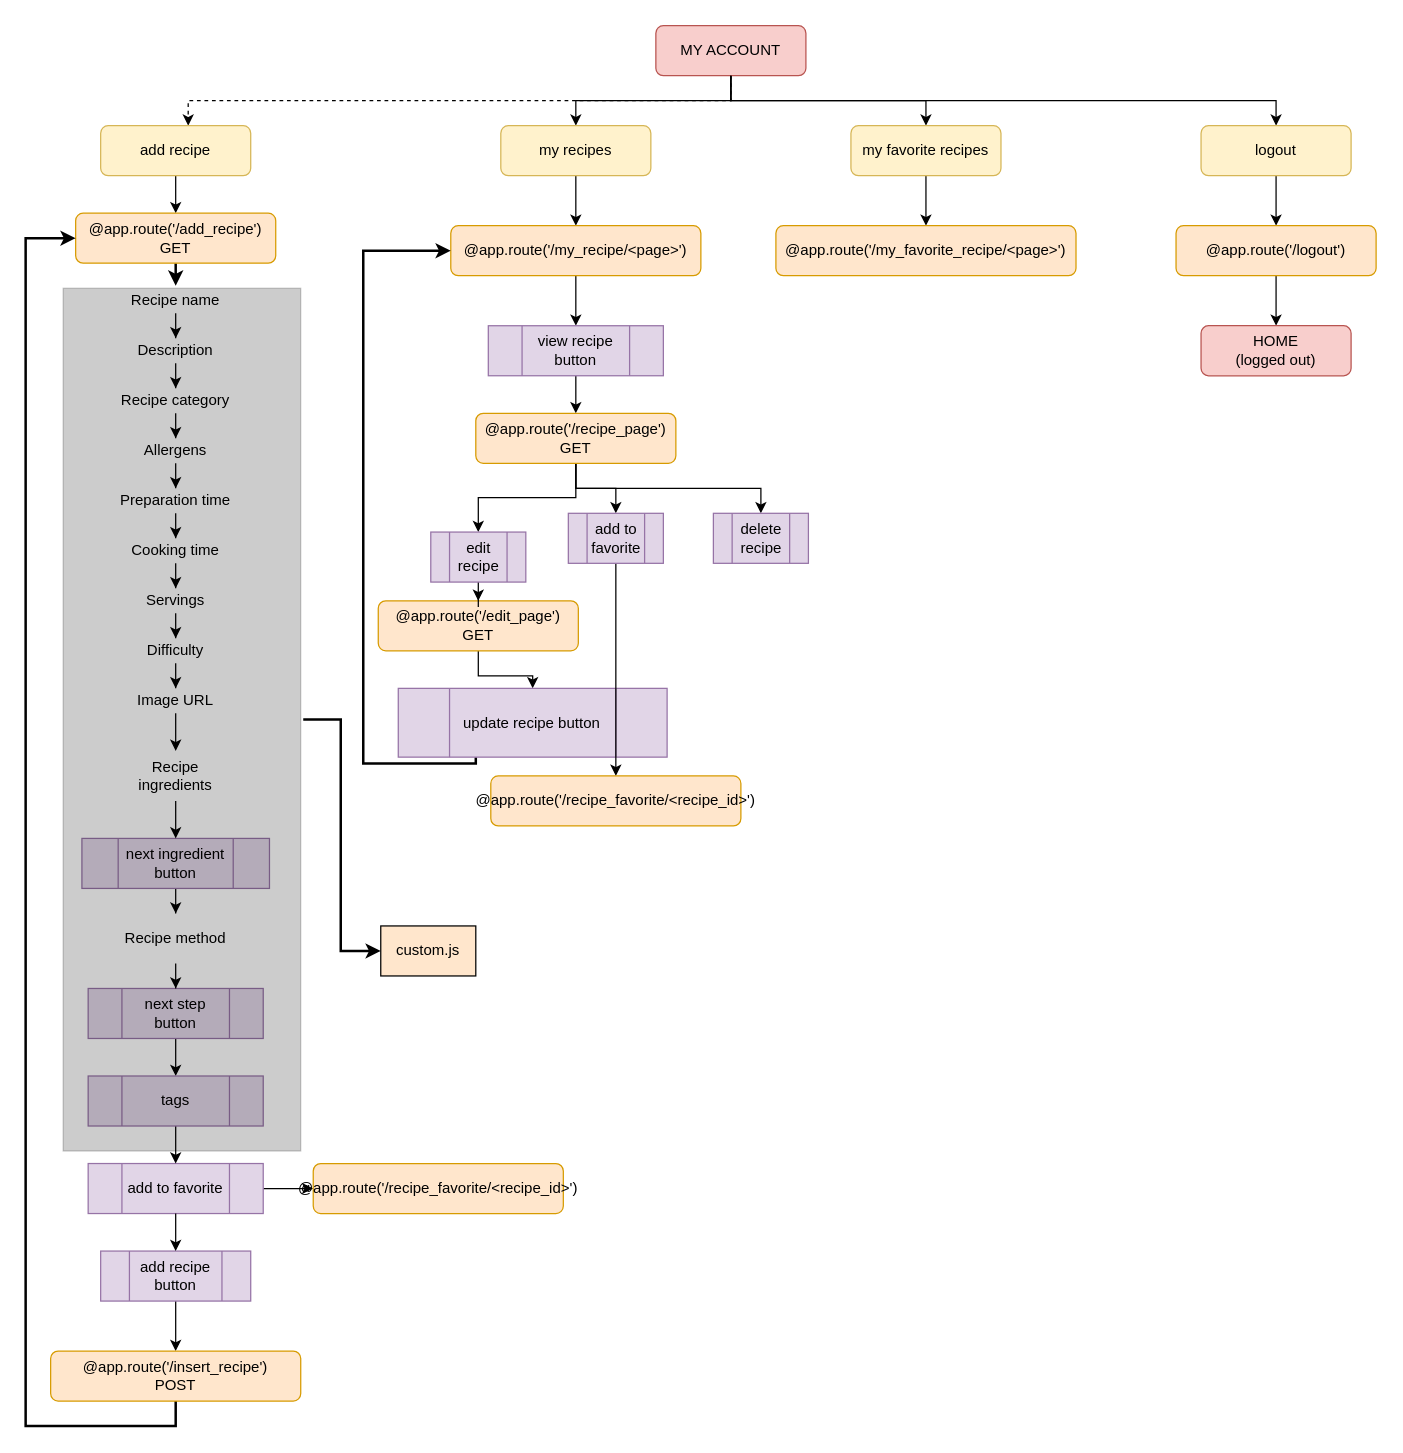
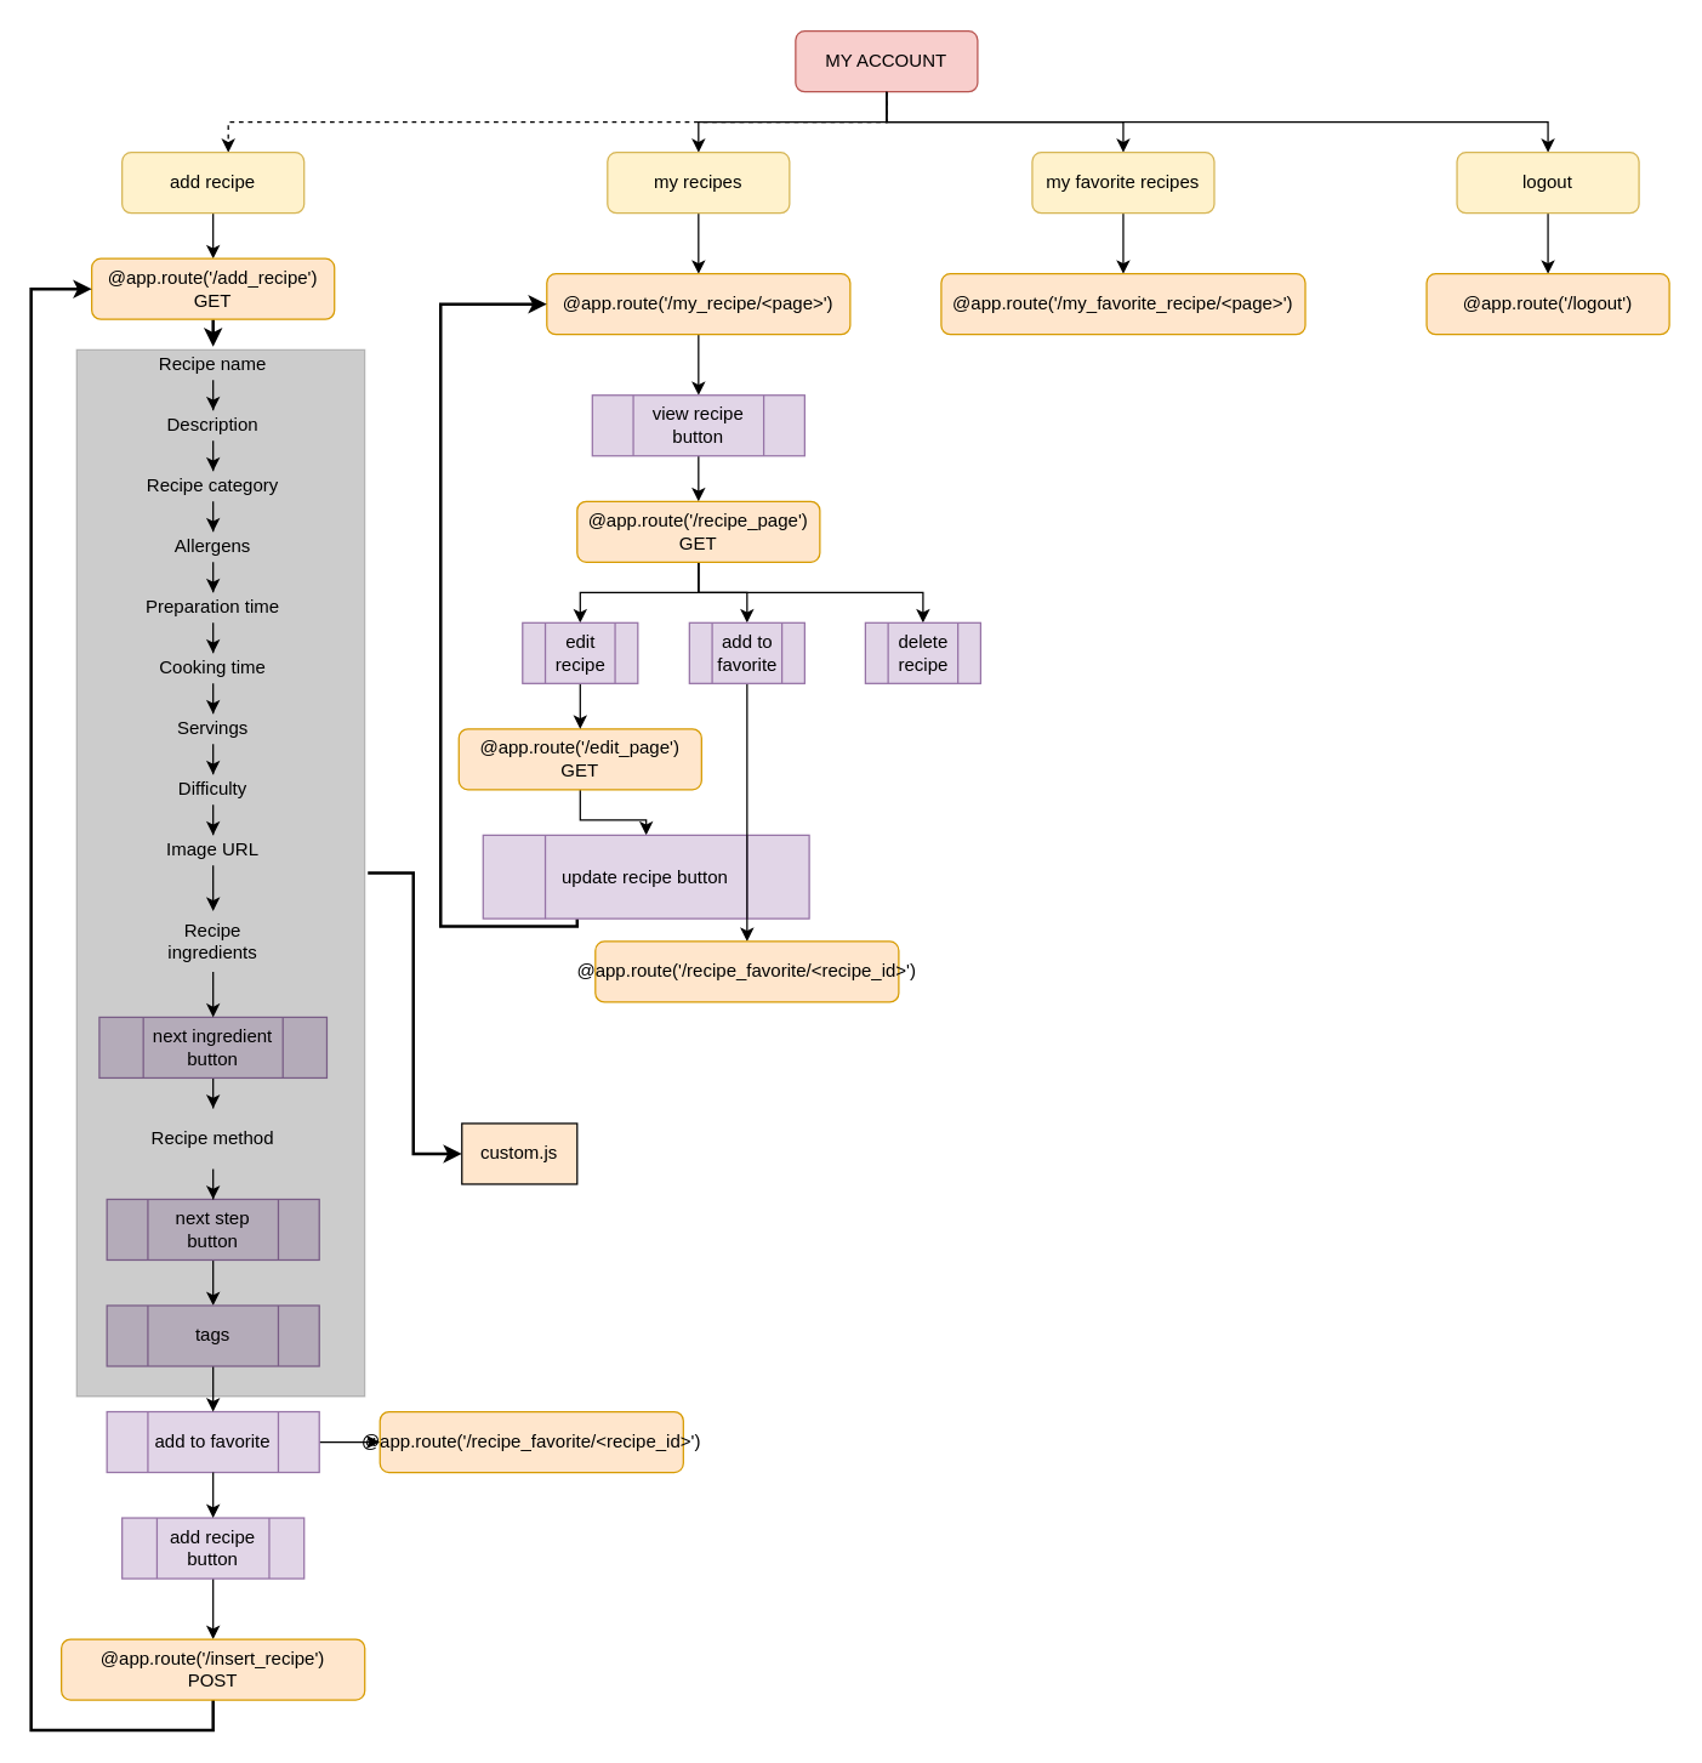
- <mxCell id="24" value="" style="edgeStyle=orthogonalEdgeStyle;rounded=0;orthogonalLoop=1;jettySize=auto;html=1;" parent="1" source="25" target="40" edge="1"><mxGeometry relative="1" as="geometry" /></mxCell>
- <mxCell id="40" value="&lt;div&gt;HOME &lt;br&gt;&lt;/div&gt;&lt;div&gt;(logged out)&lt;/div&gt;" style="rounded=1;whiteSpace=wrap;html=1;fontSize=12;glass=0;strokeWidth=1;shadow=0;fillColor=#f8cecc;strokeColor=#b85450;" parent="1" vertex="1"><mxGeometry x="960" y="260" width="120" height="40" as="geometry" /></mxCell>
- <mxCell id="50" value="edit recipe" style="shape=process;whiteSpace=wrap;html=1;backgroundOutline=1;size=0.192;fillColor=#e1d5e7;strokeColor=#9673a6;" parent="1" vertex="1"><mxGeometry x="344" y="425" width="76" height="40" as="geometry" /></mxCell>
+ <mxCell id="50" value="edit recipe" style="shape=process;whiteSpace=wrap;html=1;backgroundOutline=1;size=0.192;fillColor=#e1d5e7;strokeColor=#9673a6;" parent="1" vertex="1"><mxGeometry x="344" y="410" width="76" height="40" as="geometry" /></mxCell>
